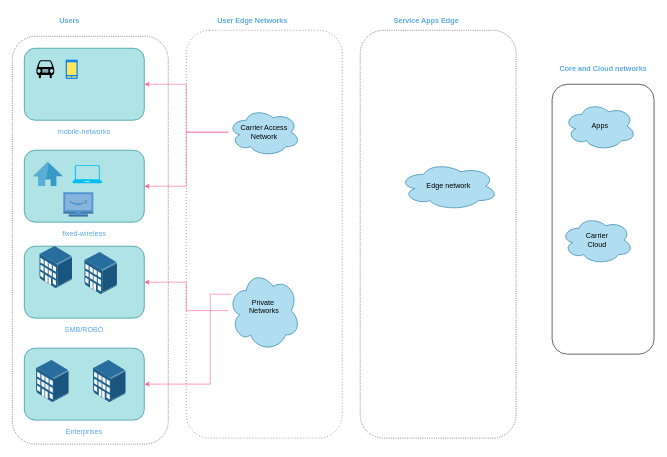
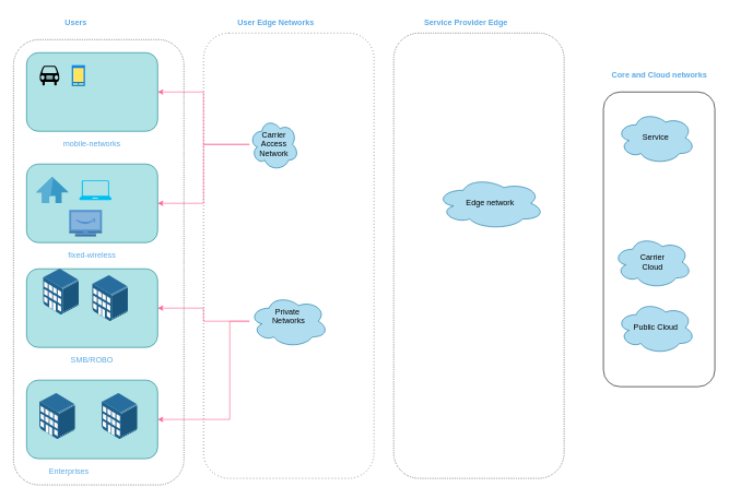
- <mxCell id="20" value="Service Apps Edge" style="text;html=1;align=center;verticalAlign=middle;resizable=0;points=[];autosize=1;strokeColor=none;fillColor=none;fontColor=#5AA9E6;fontStyle=1" vertex="1" parent="1"><mxGeometry x="635" y="20" width="150" height="30" as="geometry" /></mxCell>
+ <mxCell id="20" value="Service Provider Edge" style="text;html=1;align=center;verticalAlign=middle;resizable=0;points=[];autosize=1;strokeColor=none;fillColor=none;fontColor=#5AA9E6;fontStyle=1" vertex="1" parent="1"><mxGeometry x="635" y="20" width="150" height="30" as="geometry" /></mxCell>
- <mxCell id="35" value="Apps" style="ellipse;shape=cloud;whiteSpace=wrap;html=1;strokeColor=#10739e;fillColor=#b1ddf0;" vertex="1" parent="1"><mxGeometry x="940" y="170" width="120" height="80" as="geometry" /></mxCell>
+ <mxCell id="35" value="Service" style="ellipse;shape=cloud;whiteSpace=wrap;html=1;strokeColor=#10739e;fillColor=#b1ddf0;" vertex="1" parent="1"><mxGeometry x="940" y="170" width="120" height="80" as="geometry" /></mxCell>
- <mxCell id="15" value="Carrier Access Network" style="ellipse;shape=cloud;whiteSpace=wrap;html=1;strokeColor=#10739e;fillColor=#b1ddf0;" vertex="1" parent="1"><mxGeometry x="380" y="180" width="120" height="80" as="geometry" /></mxCell>
+ <mxCell id="15" value="Carrier Access Network" style="ellipse;shape=cloud;whiteSpace=wrap;html=1;strokeColor=#10739e;fillColor=#b1ddf0;" vertex="1" parent="1"><mxGeometry x="380" y="180" width="75" height="80" as="geometry" /></mxCell>
+ <mxCell id="37" value="Public Cloud" style="ellipse;shape=cloud;whiteSpace=wrap;html=1;strokeColor=#10739e;fillColor=#b1ddf0;" vertex="1" parent="1"><mxGeometry x="940" y="460" width="120" height="80" as="geometry" /></mxCell>
- <mxCell id="18" value="&lt;div&gt;Private&amp;nbsp;&lt;/div&gt;&lt;div&gt;Networks&lt;/div&gt;&lt;div&gt;&lt;br&gt;&lt;/div&gt;" style="ellipse;shape=cloud;whiteSpace=wrap;html=1;strokeColor=#10739e;fillColor=#b1ddf0;" vertex="1" parent="1"><mxGeometry x="380" y="450" width="120" height="135" as="geometry" /></mxCell>
+ <mxCell id="18" value="&lt;div&gt;Private&amp;nbsp;&lt;/div&gt;&lt;div&gt;Networks&lt;/div&gt;&lt;div&gt;&lt;br&gt;&lt;/div&gt;" style="ellipse;shape=cloud;whiteSpace=wrap;html=1;strokeColor=#10739e;fillColor=#b1ddf0;" vertex="1" parent="1"><mxGeometry x="380" y="450" width="120" height="80" as="geometry" /></mxCell>
- <mxCell id="10" value="Enterprises" style="text;html=1;strokeColor=none;fillColor=none;align=center;verticalAlign=middle;whiteSpace=wrap;rounded=1;labelBackgroundColor=none;fontColor=#5AA9E6;" vertex="1" parent="1"><mxGeometry x="85" y="710" width="110" height="20" as="geometry" /></mxCell>
+ <mxCell id="10" value="Enterprises" style="text;html=1;strokeColor=none;fillColor=none;align=center;verticalAlign=middle;whiteSpace=wrap;rounded=1;labelBackgroundColor=none;fontColor=#5AA9E6;" vertex="1" parent="1"><mxGeometry x="50" y="710" width="110" height="20" as="geometry" /></mxCell>
